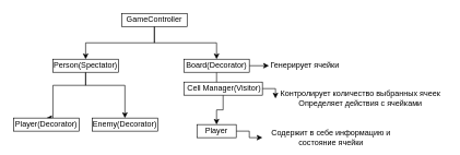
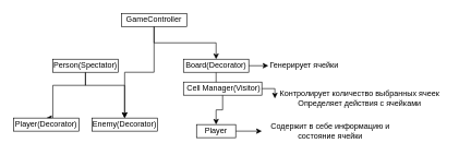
- <mxCell id="2" style="edgeStyle=orthogonalEdgeStyle;rounded=0;orthogonalLoop=1;jettySize=auto;html=1;exitX=0.5;exitY=1;exitDx=0;exitDy=0;entryX=0.5;entryY=0;entryDx=0;entryDy=0;" edge="1" parent="1" source="4" target="7"><mxGeometry relative="1" as="geometry" /></mxCell>
+ <mxCell id="2" style="edgeStyle=orthogonalEdgeStyle;rounded=0;orthogonalLoop=1;jettySize=auto;html=1;exitX=0.5;exitY=1;exitDx=0;exitDy=0;" edge="1" parent="1" source="4" target="14"><mxGeometry relative="1" as="geometry" /></mxCell>
- <mxCell id="20" value="Содержит в себе информацию и состояние ячейки" style="text;html=1;strokeColor=none;fillColor=none;align=center;verticalAlign=middle;whiteSpace=wrap;rounded=0;" vertex="1" parent="1"><mxGeometry x="400" y="195" width="210" height="30" as="geometry" /></mxCell>
+ <mxCell id="20" value="Содержит в себе информацию и состояние ячейки" style="text;html=1;strokeColor=none;fillColor=none;align=center;verticalAlign=middle;whiteSpace=wrap;rounded=0;" vertex="1" parent="1"><mxGeometry x="400" y="185" width="210" height="30" as="geometry" /></mxCell>
